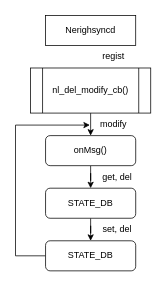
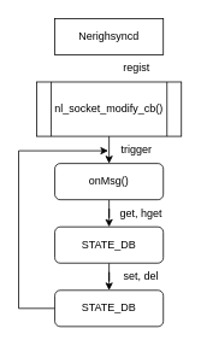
- <mxCell id="6" value="nl_del_modify_cb()" style="shape=process;whiteSpace=wrap;html=1;backgroundOutline=1;" vertex="1" parent="1"><mxGeometry x="40" y="90" width="160" height="60" as="geometry" /></mxCell>
+ <mxCell id="6" value="nl_socket_modify_cb()" style="shape=process;whiteSpace=wrap;html=1;backgroundOutline=1;" vertex="1" parent="1"><mxGeometry x="40" y="90" width="160" height="60" as="geometry" /></mxCell>
- <mxCell id="14" value="modify" style="text;html=1;align=center;verticalAlign=middle;resizable=0;points=[];autosize=1;strokeColor=none;fillColor=none;" vertex="1" parent="1"><mxGeometry x="120" y="150" width="60" height="30" as="geometry" /></mxCell>
+ <mxCell id="14" value="trigger" style="text;html=1;align=center;verticalAlign=middle;resizable=0;points=[];autosize=1;strokeColor=none;fillColor=none;" vertex="1" parent="1"><mxGeometry x="120" y="150" width="60" height="30" as="geometry" /></mxCell>
- <mxCell id="10" value="get, del" style="text;html=1;align=center;verticalAlign=middle;resizable=0;points=[];autosize=1;strokeColor=none;fillColor=none;" vertex="1" parent="1"><mxGeometry x="120" y="220" width="70" height="30" as="geometry" /></mxCell>
+ <mxCell id="10" value="get, hget" style="text;html=1;align=center;verticalAlign=middle;resizable=0;points=[];autosize=1;strokeColor=none;fillColor=none;" vertex="1" parent="1"><mxGeometry x="120" y="220" width="70" height="30" as="geometry" /></mxCell>
